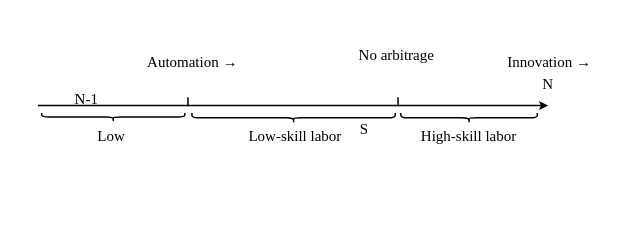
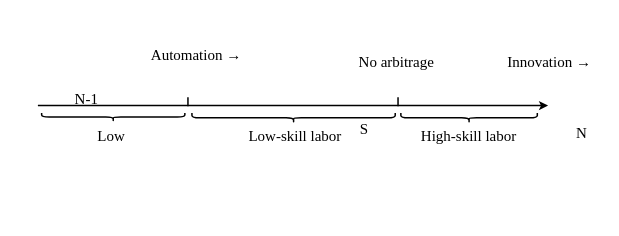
- <mxCell id="15" value="No arbitrage" style="text;strokeColor=none;fillColor=none;align=left;verticalAlign=middle;spacingLeft=4;spacingRight=4;overflow=hidden;points=[[0,0.5],[1,0.5]];portConstraint=eastwest;rotatable=0;strokeWidth=2;fontFamily=Times New Roman;fontSize=20;" vertex="1" parent="1"><mxGeometry x="471.88" y="55.32" width="116.25" height="30" as="geometry" /></mxCell>
+ <mxCell id="15" value="No arbitrage" style="text;strokeColor=none;fillColor=none;align=left;verticalAlign=middle;spacingLeft=4;spacingRight=4;overflow=hidden;points=[[0,0.5],[1,0.5]];portConstraint=eastwest;rotatable=0;strokeWidth=2;fontFamily=Times New Roman;fontSize=20;" vertex="1" parent="1"><mxGeometry x="471.88" y="65.32" width="116.25" height="30" as="geometry" /></mxCell>
- <mxCell id="14" value="Automation →" style="text;strokeColor=none;fillColor=none;align=left;verticalAlign=middle;spacingLeft=4;spacingRight=4;overflow=hidden;points=[[0,0.5],[1,0.5]];portConstraint=eastwest;rotatable=0;strokeWidth=2;fontFamily=Times New Roman;fontSize=20;" parent="1" vertex="1"><mxGeometry x="190" y="65.32" width="132.49" height="30" as="geometry" /></mxCell>
+ <mxCell id="14" value="Automation →" style="text;strokeColor=none;fillColor=none;align=left;verticalAlign=middle;spacingLeft=4;spacingRight=4;overflow=hidden;points=[[0,0.5],[1,0.5]];portConstraint=eastwest;rotatable=0;strokeWidth=2;fontFamily=Times New Roman;fontSize=20;" parent="1" vertex="1"><mxGeometry x="195" y="55.32" width="132.49" height="30" as="geometry" /></mxCell>
- <mxCell id="9" value="N" style="text;html=1;strokeColor=none;fillColor=none;align=center;verticalAlign=middle;whiteSpace=wrap;rounded=0;strokeWidth=2;fontSize=20;fontFamily=Times New Roman;" parent="1" vertex="1"><mxGeometry x="720" y="100" width="20" height="20" as="geometry" /></mxCell>
+ <mxCell id="9" value="N" style="text;html=1;strokeColor=none;fillColor=none;align=center;verticalAlign=middle;whiteSpace=wrap;rounded=0;strokeWidth=2;fontSize=20;fontFamily=Times New Roman;" parent="1" vertex="1"><mxGeometry x="765" y="165" width="20" height="20" as="geometry" /></mxCell>
